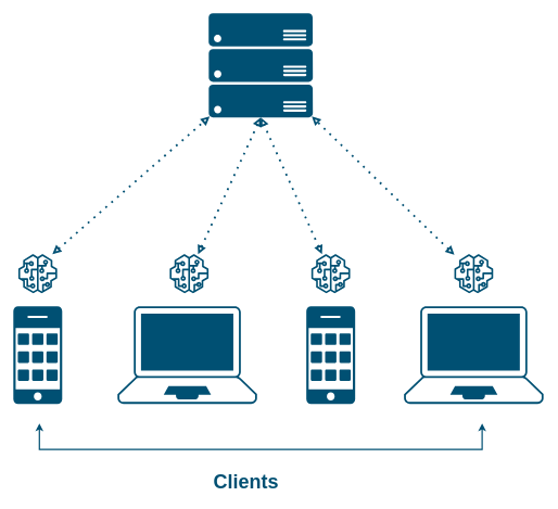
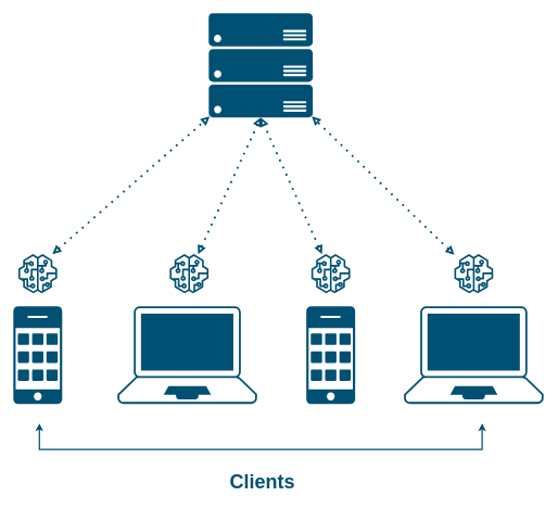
- <mxCell id="7" value="&lt;b&gt;&lt;font color=&quot;#005073&quot; style=&quot;font-size: 30px;&quot;&gt;Clients&lt;/font&gt;&lt;/b&gt;" style="text;html=1;align=center;verticalAlign=middle;whiteSpace=wrap;rounded=0;" vertex="1" parent="1"><mxGeometry x="310" y="720" width="135" height="40" as="geometry" /></mxCell>
+ <mxCell id="7" value="&lt;b&gt;&lt;font color=&quot;#005073&quot; style=&quot;font-size: 30px;&quot;&gt;Clients&lt;/font&gt;&lt;/b&gt;" style="text;html=1;align=center;verticalAlign=middle;whiteSpace=wrap;rounded=0;" vertex="1" parent="1"><mxGeometry x="335" y="720" width="135" height="40" as="geometry" /></mxCell>
